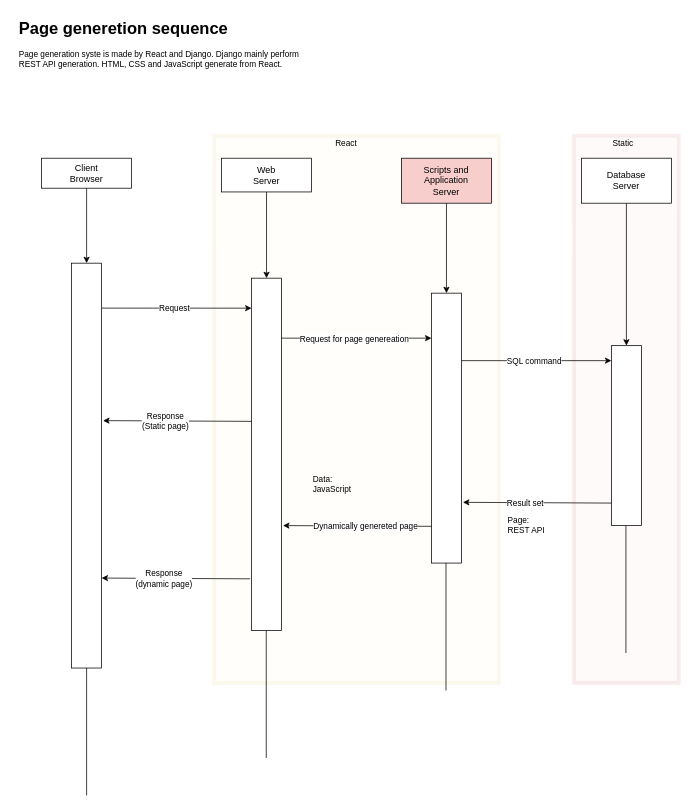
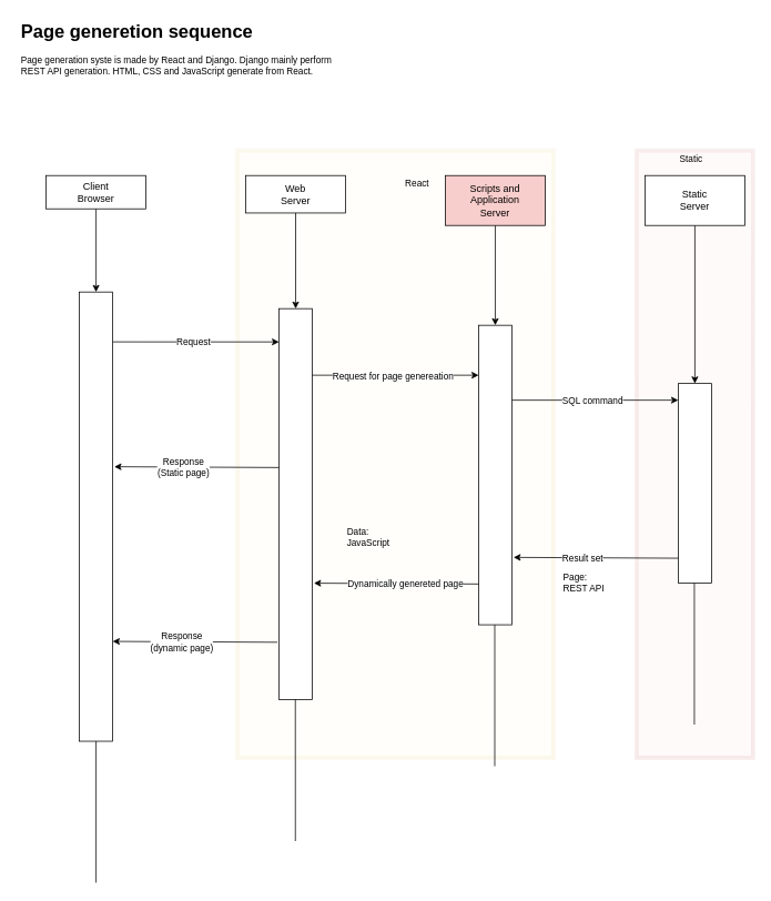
- <mxCell id="32" value="React" style="text;html=1;align=left;verticalAlign=middle;resizable=0;points=[];autosize=1;strokeColor=none;fillColor=none;fontSize=11;fontFamily=Helvetica;fontColor=default;" vertex="1" parent="1"><mxGeometry x="445" y="180" width="40" height="20" as="geometry" /></mxCell>
+ <mxCell id="32" value="React" style="text;html=1;align=left;verticalAlign=middle;resizable=0;points=[];autosize=1;strokeColor=none;fillColor=none;fontSize=11;fontFamily=Helvetica;fontColor=default;" vertex="1" parent="1"><mxGeometry x="485" y="210" width="40" height="20" as="geometry" /></mxCell>
- <mxCell id="15" value="Database&lt;br&gt;Server" style="rounded=0;whiteSpace=wrap;html=1;" parent="1" vertex="1"><mxGeometry x="775" y="210" width="120" height="60" as="geometry" /></mxCell>
+ <mxCell id="15" value="Static&lt;br&gt;Server" style="rounded=0;whiteSpace=wrap;html=1;" parent="1" vertex="1"><mxGeometry x="775" y="210" width="120" height="60" as="geometry" /></mxCell>
